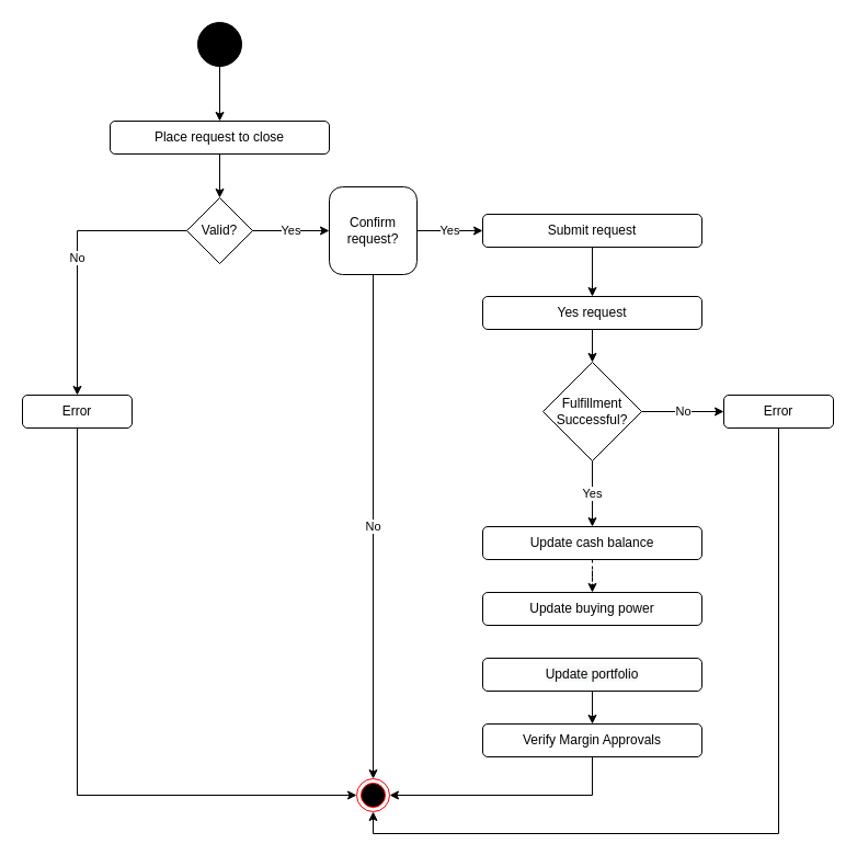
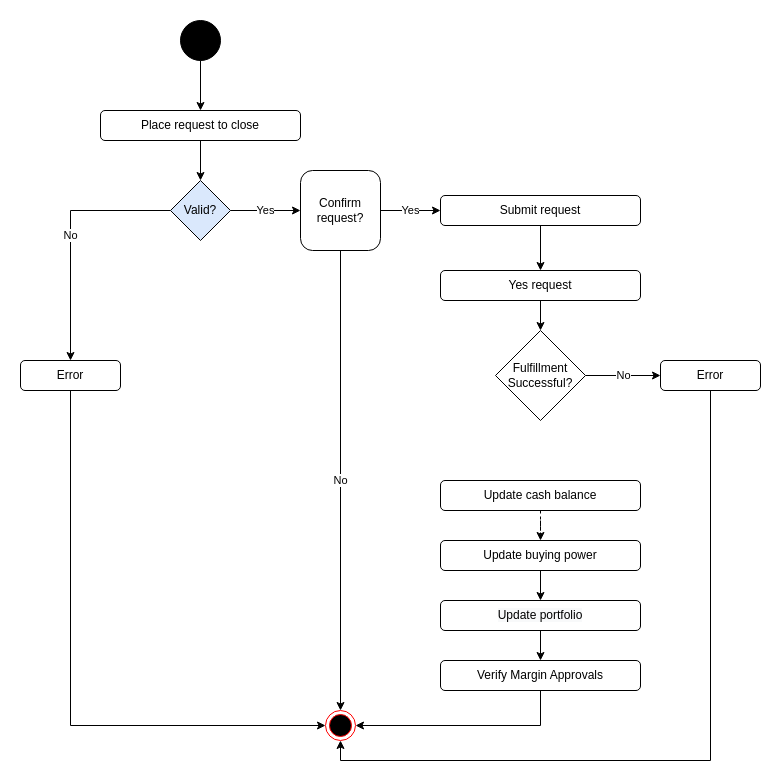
- <mxCell id="7" value="Valid?" style="rhombus;whiteSpace=wrap;html=1;fillColor=#FFFFFF;" parent="1" vertex="1"><mxGeometry x="170" y="180" width="60" height="60" as="geometry" /></mxCell>
+ <mxCell id="7" value="Valid?" style="rhombus;whiteSpace=wrap;html=1;fillColor=#dae8fc;" parent="1" vertex="1"><mxGeometry x="170" y="180" width="60" height="60" as="geometry" /></mxCell>
- <mxCell id="27" value="Yes" style="edgeStyle=orthogonalEdgeStyle;rounded=0;orthogonalLoop=1;jettySize=auto;html=1;entryX=0.5;entryY=0;entryDx=0;entryDy=0;" parent="1" source="29" target="14" edge="1"><mxGeometry relative="1" as="geometry" /></mxCell>
+ <mxCell id="16" value="" style="edgeStyle=orthogonalEdgeStyle;rounded=0;orthogonalLoop=1;jettySize=auto;html=1;" parent="1" source="17" target="24" edge="1"><mxGeometry relative="1" as="geometry" /></mxCell>
